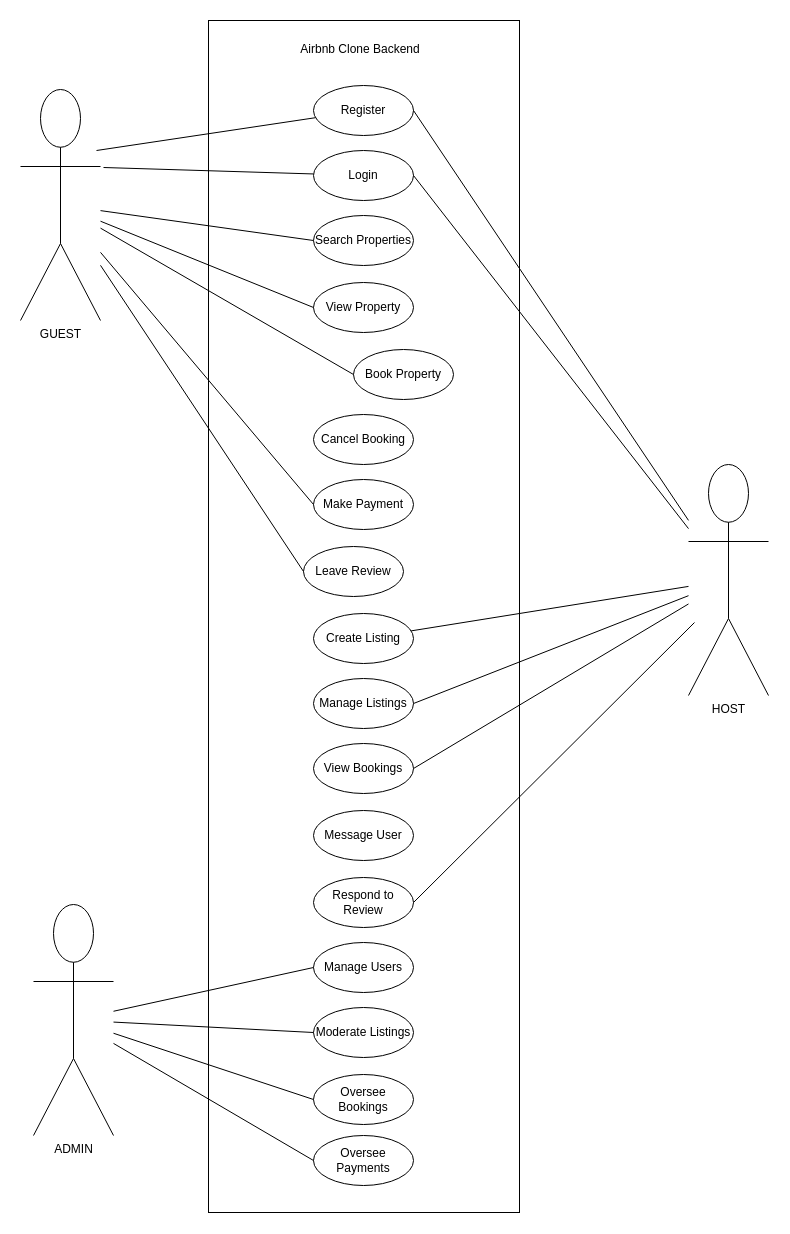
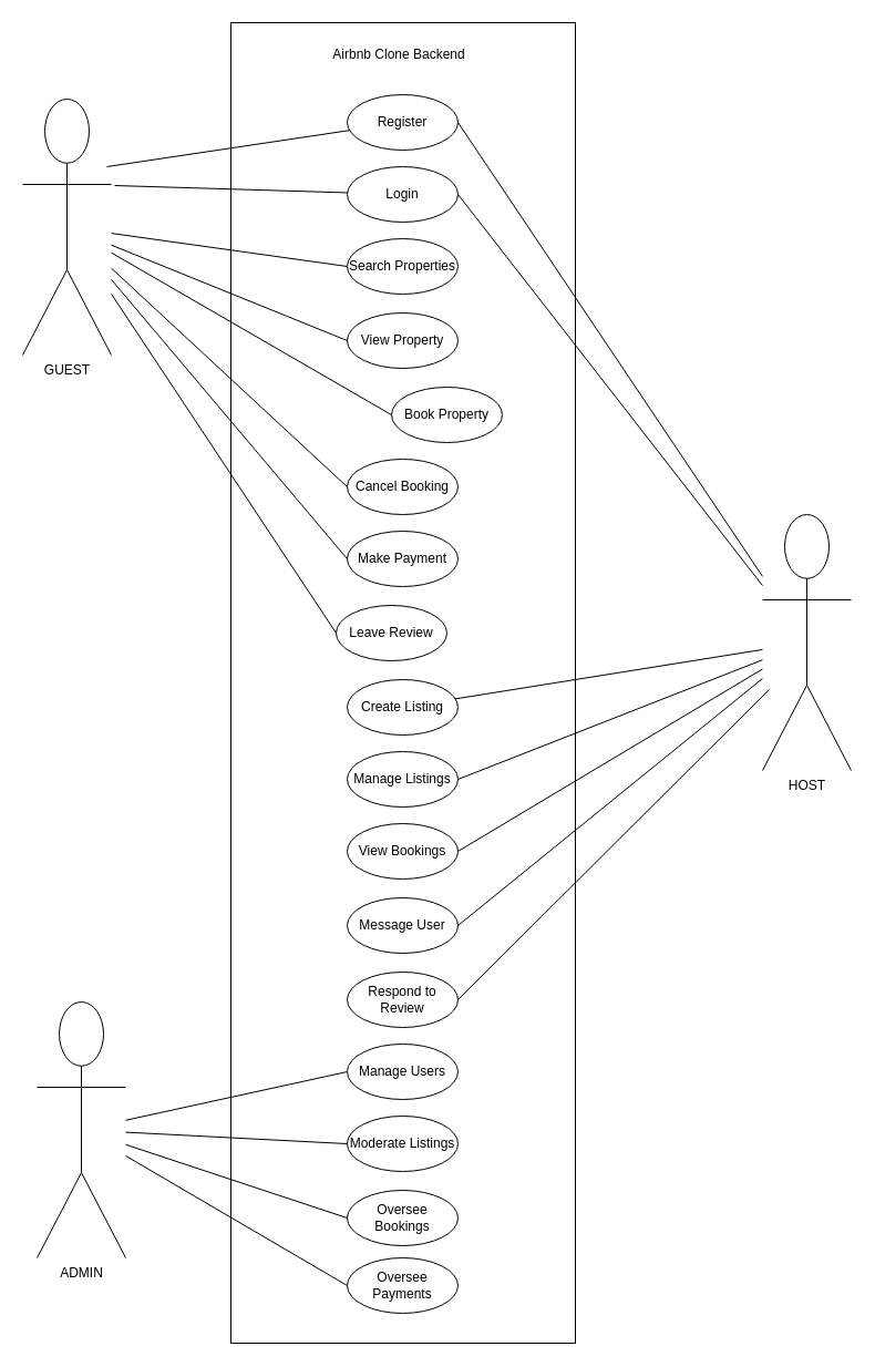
+ <mxCell id="29" value="" style="endArrow=none;html=1;rounded=0;entryX=0;entryY=0.5;entryDx=0;entryDy=0;" edge="1" parent="1" source="3" target="9"><mxGeometry width="50" height="50" relative="1" as="geometry"><mxPoint x="84" y="289" as="sourcePoint" /><mxPoint x="297" y="432" as="targetPoint" /></mxGeometry></mxCell>
+ <mxCell id="35" value="" style="endArrow=none;html=1;rounded=0;exitX=1;exitY=0.5;exitDx=0;exitDy=0;" edge="1" parent="1" source="15" target="22"><mxGeometry width="50" height="50" relative="1" as="geometry"><mxPoint x="448" y="840" as="sourcePoint" /><mxPoint x="723" y="675" as="targetPoint" /></mxGeometry></mxCell>
